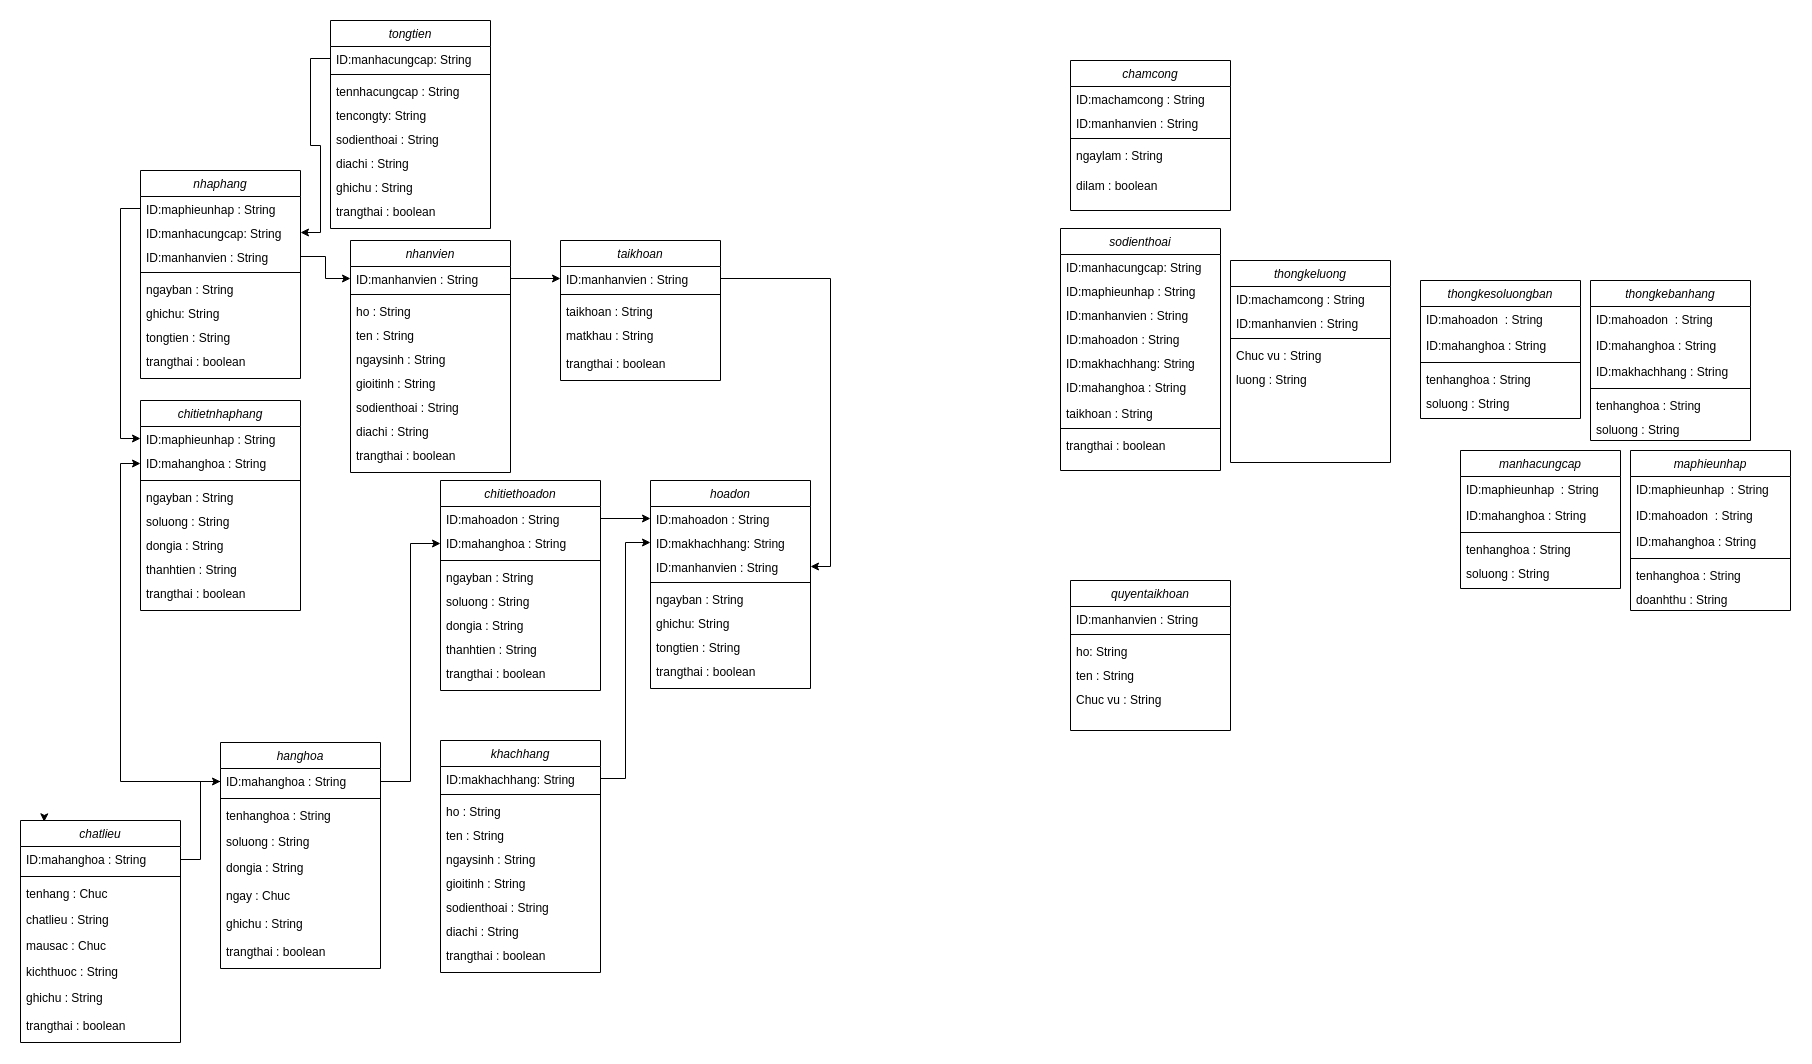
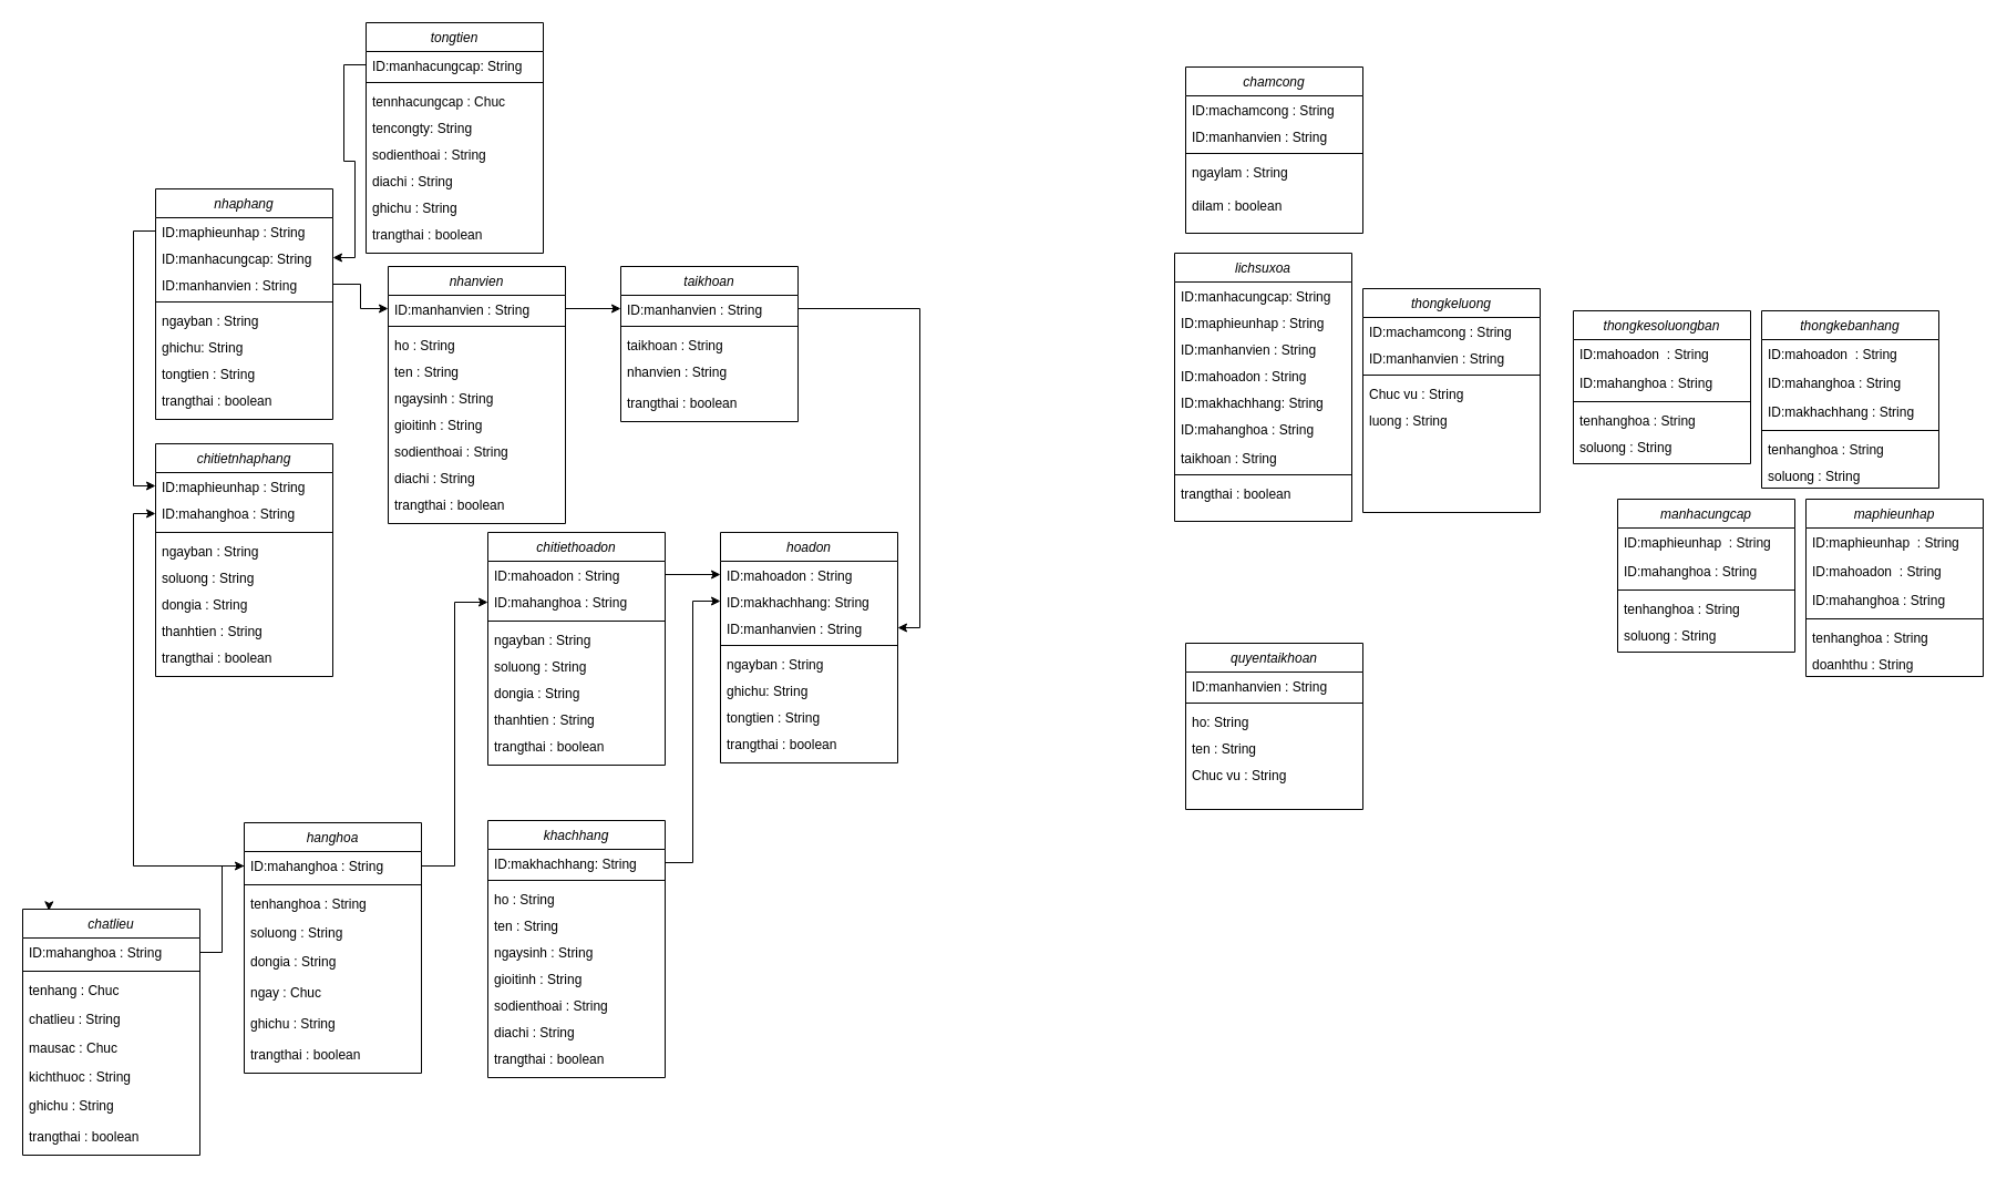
- <mxCell id="38" value="tennhacungcap : String" style="text;align=left;verticalAlign=top;spacingLeft=4;spacingRight=4;overflow=hidden;rotatable=0;points=[[0,0.5],[1,0.5]];portConstraint=eastwest;" vertex="1" parent="35"><mxGeometry y="58" width="160" height="24" as="geometry" /></mxCell>
+ <mxCell id="38" value="tennhacungcap : Chuc" style="text;align=left;verticalAlign=top;spacingLeft=4;spacingRight=4;overflow=hidden;rotatable=0;points=[[0,0.5],[1,0.5]];portConstraint=eastwest;" vertex="1" parent="35"><mxGeometry y="58" width="160" height="24" as="geometry" /></mxCell>
- <mxCell id="44" value="sodienthoai" style="swimlane;fontStyle=2;align=center;verticalAlign=top;childLayout=stackLayout;horizontal=1;startSize=26;horizontalStack=0;resizeParent=1;resizeLast=0;collapsible=1;marginBottom=0;rounded=0;shadow=0;strokeWidth=1;" vertex="1" parent="1"><mxGeometry x="1060" y="228" width="160" height="242" as="geometry"><mxRectangle x="230" y="140" width="160" height="26" as="alternateBounds" /></mxGeometry></mxCell>
+ <mxCell id="44" value="lichsuxoa" style="swimlane;fontStyle=2;align=center;verticalAlign=top;childLayout=stackLayout;horizontal=1;startSize=26;horizontalStack=0;resizeParent=1;resizeLast=0;collapsible=1;marginBottom=0;rounded=0;shadow=0;strokeWidth=1;" vertex="1" parent="1"><mxGeometry x="1060" y="228" width="160" height="242" as="geometry"><mxRectangle x="230" y="140" width="160" height="26" as="alternateBounds" /></mxGeometry></mxCell>
- <mxCell id="24" value="matkhau : String" style="text;align=left;verticalAlign=top;spacingLeft=4;spacingRight=4;overflow=hidden;rotatable=0;points=[[0,0.5],[1,0.5]];portConstraint=eastwest;" vertex="1" parent="20"><mxGeometry y="82" width="160" height="28" as="geometry" /></mxCell>
+ <mxCell id="24" value="nhanvien : String" style="text;align=left;verticalAlign=top;spacingLeft=4;spacingRight=4;overflow=hidden;rotatable=0;points=[[0,0.5],[1,0.5]];portConstraint=eastwest;" vertex="1" parent="20"><mxGeometry y="82" width="160" height="28" as="geometry" /></mxCell>
